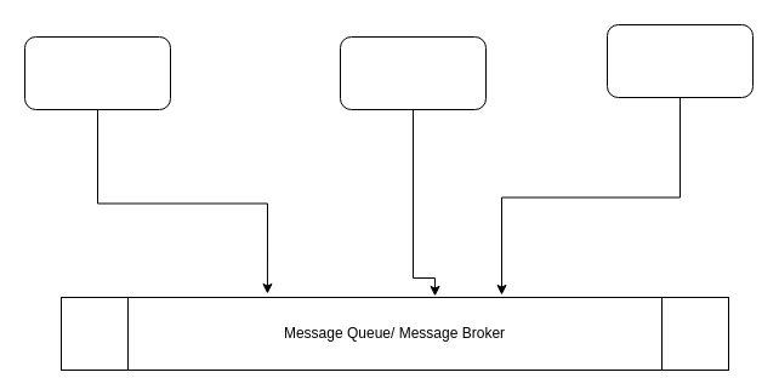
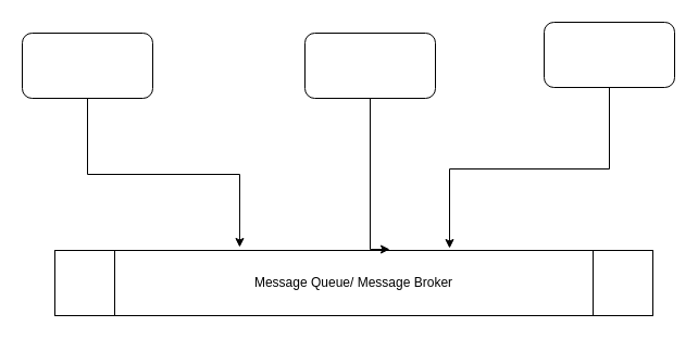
- <mxCell id="4" value="Message Queue/ Message Broker" style="shape=process;whiteSpace=wrap;html=1;backgroundOutline=1;" vertex="1" parent="1"><mxGeometry x="50" y="245" width="550" height="60" as="geometry" /></mxCell>
+ <mxCell id="4" value="Message Queue/ Message Broker" style="shape=process;whiteSpace=wrap;html=1;backgroundOutline=1;" vertex="1" parent="1"><mxGeometry x="50" y="230" width="550" height="60" as="geometry" /></mxCell>
